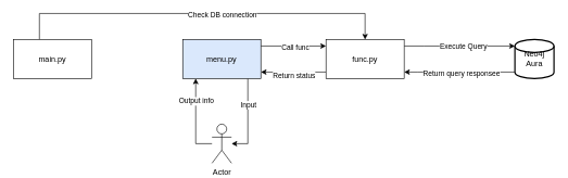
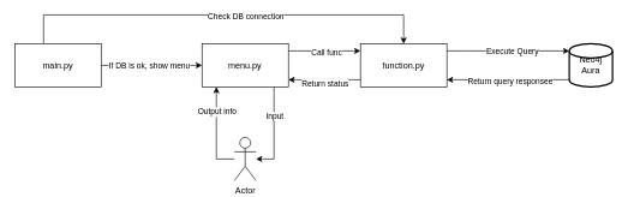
+ <mxCell id="2" style="edgeStyle=orthogonalEdgeStyle;rounded=0;orthogonalLoop=1;jettySize=auto;html=1;entryX=0;entryY=0.5;entryDx=0;entryDy=0;" edge="1" parent="1" source="6" target="16"><mxGeometry relative="1" as="geometry"><Array as="points" /></mxGeometry></mxCell>
+ <mxCell id="3" value="If DB is ok, show menu" style="edgeLabel;html=1;align=center;verticalAlign=middle;resizable=0;points=[];" vertex="1" connectable="0" parent="2"><mxGeometry x="-0.583" relative="1" as="geometry"><mxPoint x="37" as="offset" /></mxGeometry></mxCell>
- <mxCell id="16" value="menu.py" style="rounded=0;whiteSpace=wrap;html=1;fillColor=#dae8fc;" vertex="1" parent="1"><mxGeometry x="280" y="60" width="120" height="60" as="geometry" /></mxCell>
+ <mxCell id="16" value="menu.py" style="rounded=0;whiteSpace=wrap;html=1;" vertex="1" parent="1"><mxGeometry x="280" y="60" width="120" height="60" as="geometry" /></mxCell>
- <mxCell id="11" value="func.py" style="rounded=0;whiteSpace=wrap;html=1;" vertex="1" parent="1"><mxGeometry x="500" y="60" width="120" height="60" as="geometry" /></mxCell>
+ <mxCell id="11" value="function.py" style="rounded=0;whiteSpace=wrap;html=1;" vertex="1" parent="1"><mxGeometry x="500" y="60" width="120" height="60" as="geometry" /></mxCell>
